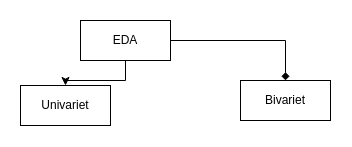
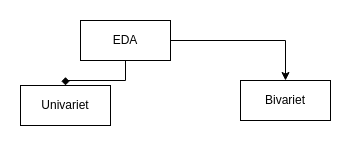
- <mxCell id="6" value="" style="edgeStyle=orthogonalEdgeStyle;rounded=0;orthogonalLoop=1;jettySize=auto;html=1;entryX=0.5;entryY=0;entryDx=0;entryDy=0;exitX=1;exitY=0.5;exitDx=0;exitDy=0;endArrow=diamond;" edge="1" parent="1" source="3" target="5"><mxGeometry relative="1" as="geometry"><mxPoint x="90" y="50" as="sourcePoint" /><mxPoint x="-15" y="90" as="targetPoint" /></mxGeometry></mxCell>
+ <mxCell id="6" value="" style="edgeStyle=orthogonalEdgeStyle;rounded=0;orthogonalLoop=1;jettySize=auto;html=1;entryX=0.5;entryY=0;entryDx=0;entryDy=0;exitX=1;exitY=0.5;exitDx=0;exitDy=0;" edge="1" parent="1" source="3" target="5"><mxGeometry relative="1" as="geometry"><mxPoint x="90" y="50" as="sourcePoint" /><mxPoint x="-15" y="90" as="targetPoint" /></mxGeometry></mxCell>
- <mxCell id="2" value="" style="edgeStyle=orthogonalEdgeStyle;rounded=0;orthogonalLoop=1;jettySize=auto;html=1;entryX=0.5;entryY=0;entryDx=0;entryDy=0;" edge="1" parent="1" source="3" target="4"><mxGeometry relative="1" as="geometry" /></mxCell>
+ <mxCell id="2" value="" style="edgeStyle=orthogonalEdgeStyle;rounded=0;orthogonalLoop=1;jettySize=auto;html=1;entryX=0.5;entryY=0;entryDx=0;entryDy=0;endArrow=diamond;" edge="1" parent="1" source="3" target="4"><mxGeometry relative="1" as="geometry" /></mxCell>
